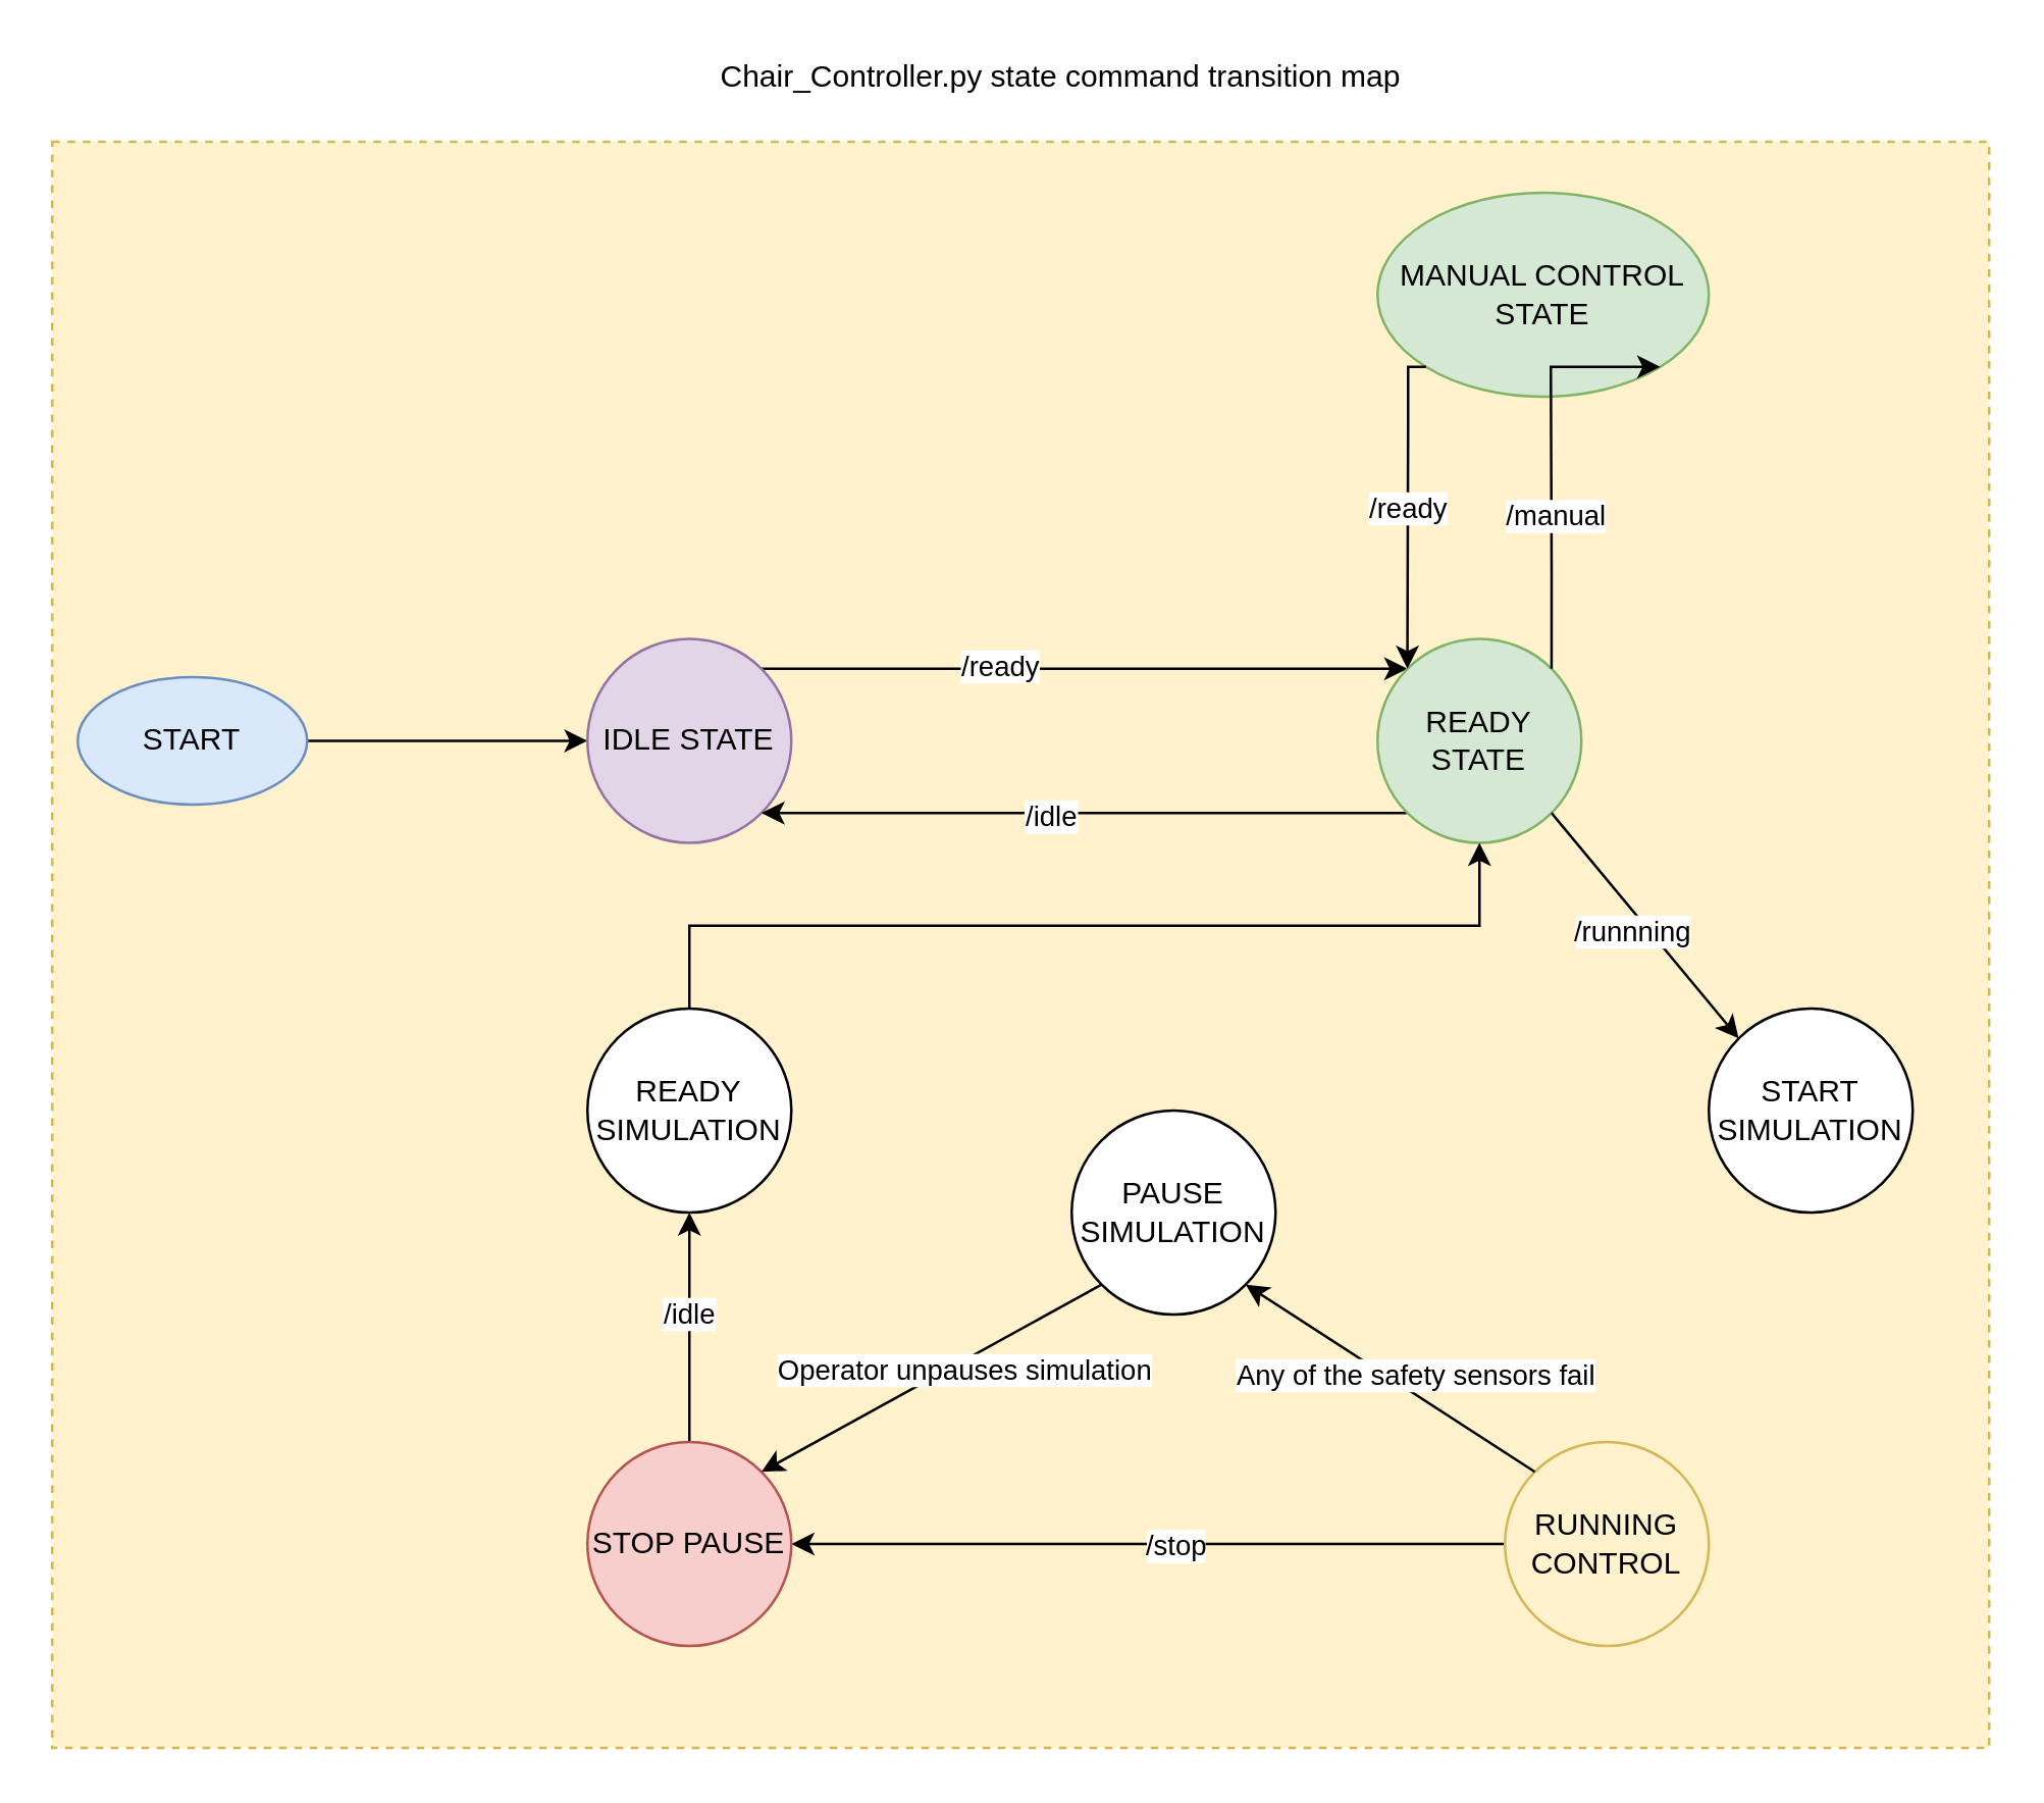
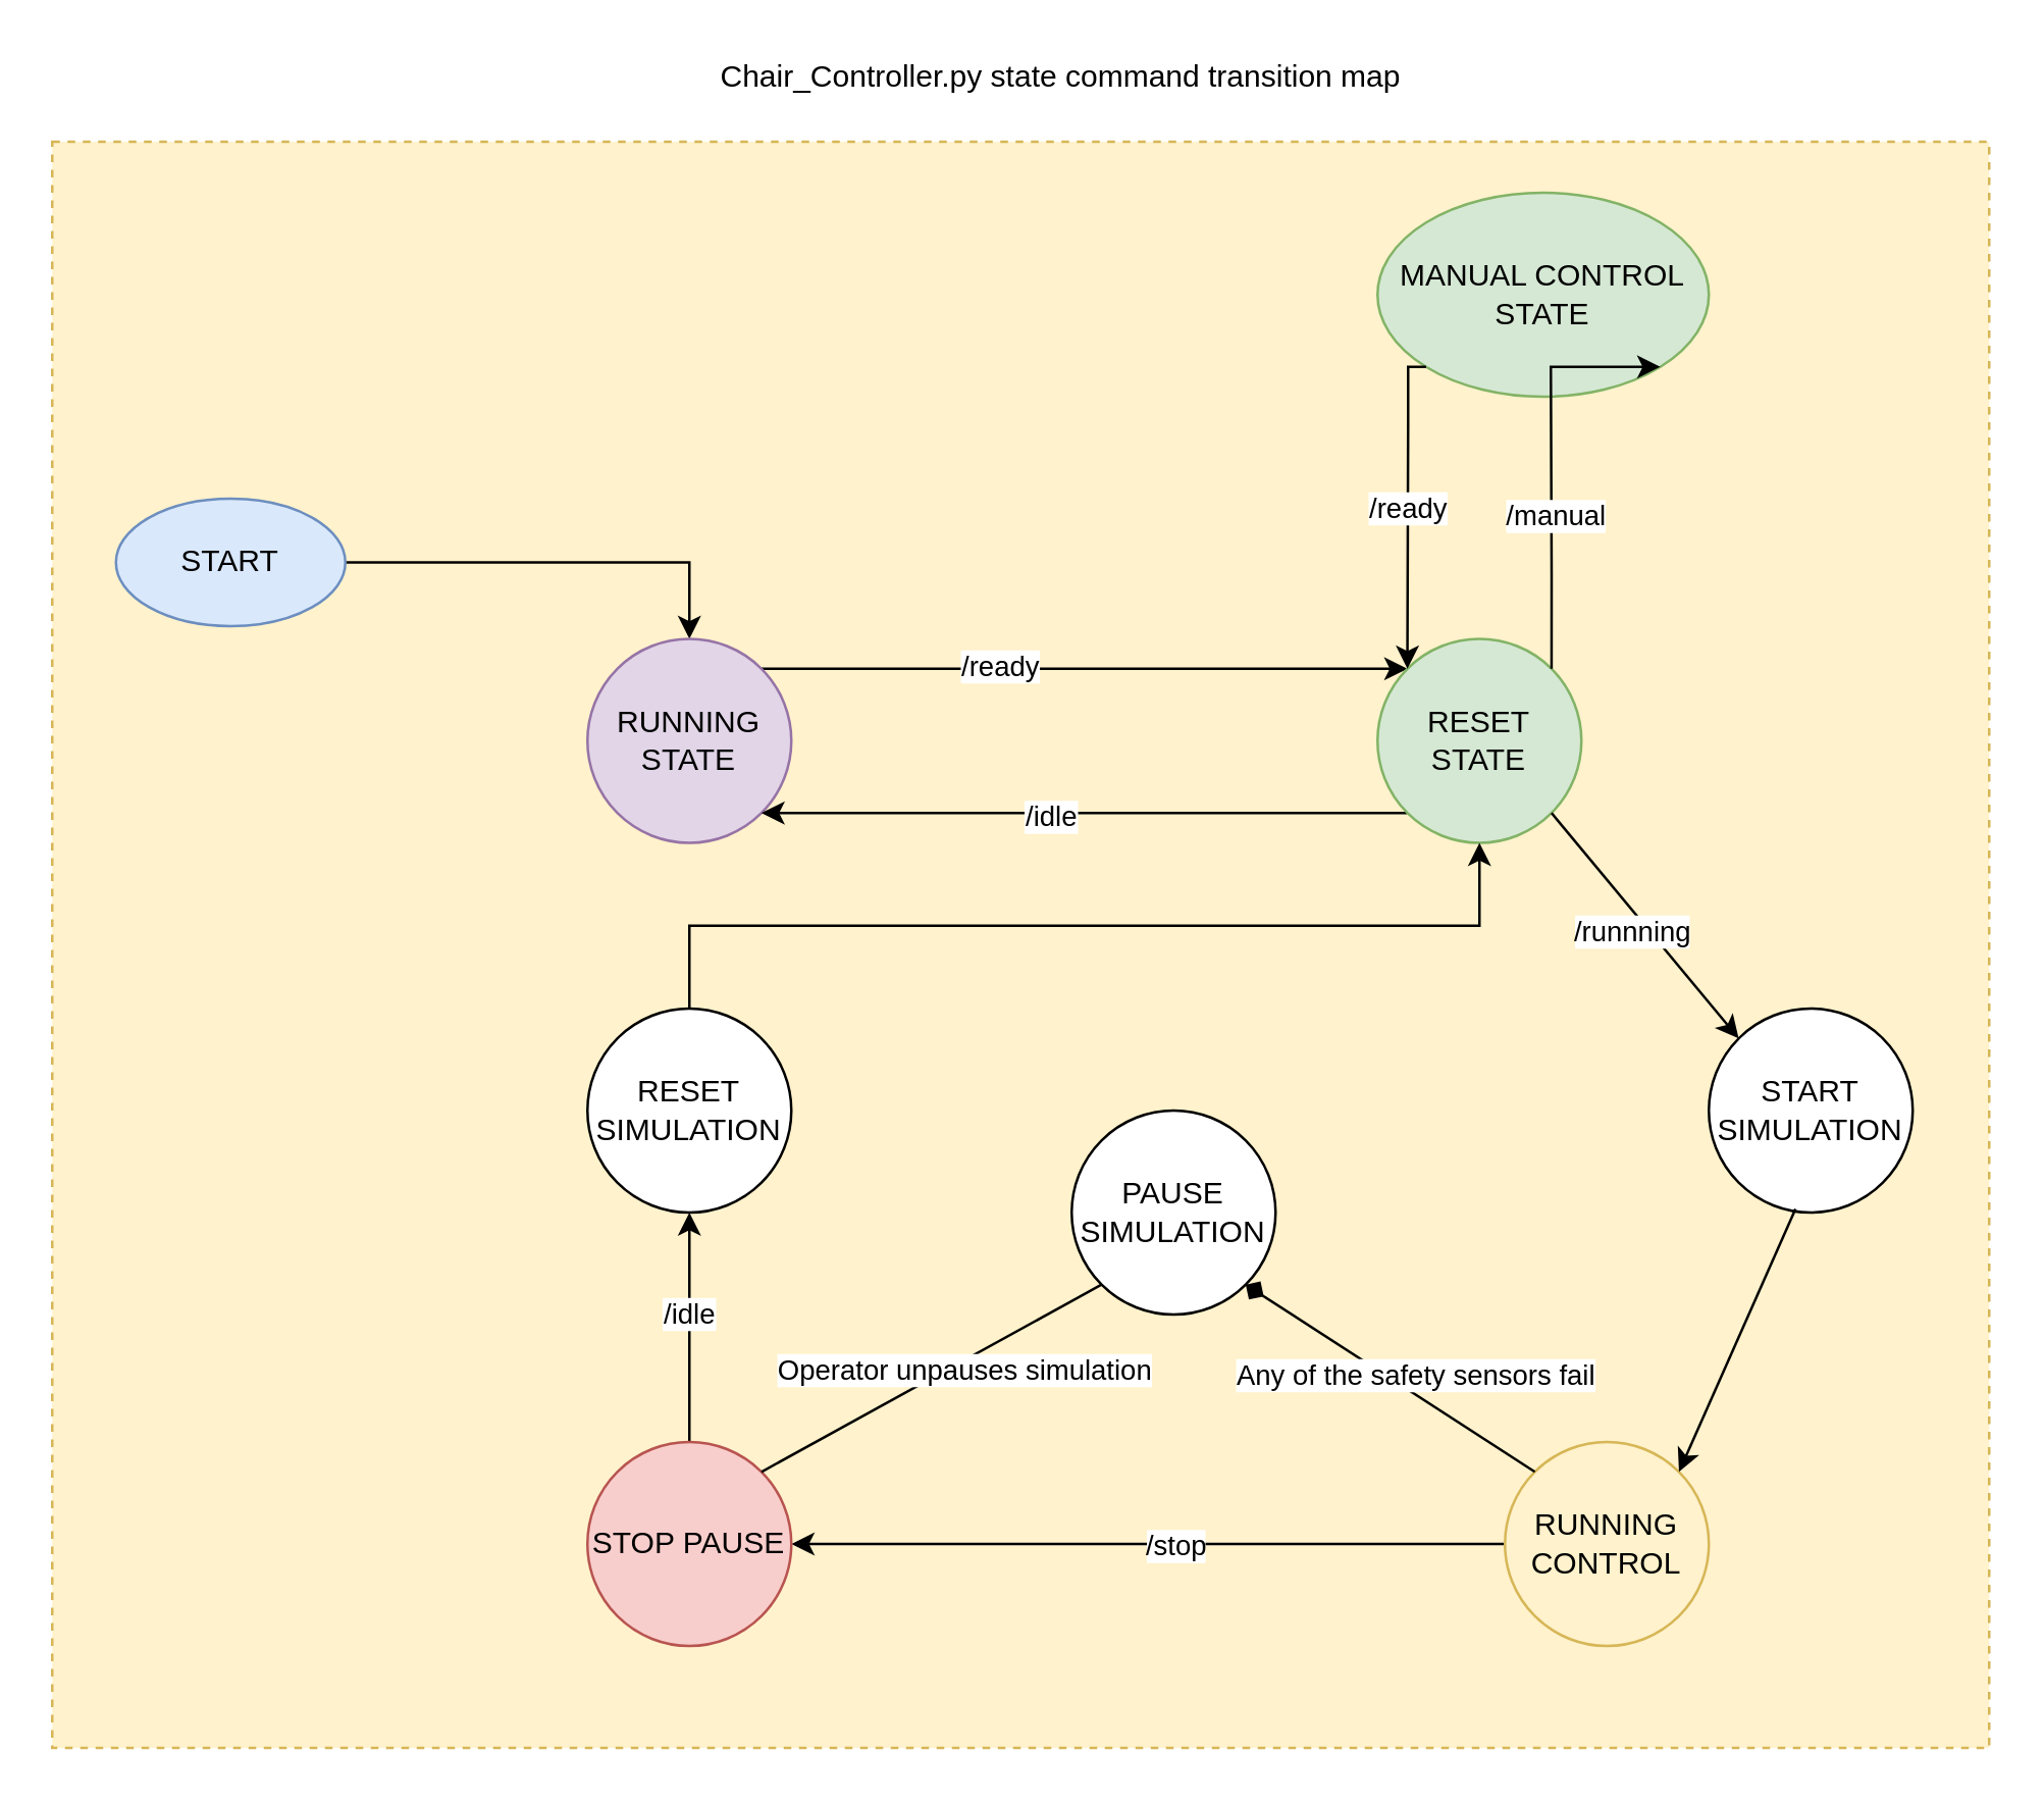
- <mxCell id="4" value="START" style="ellipse;whiteSpace=wrap;html=1;fillColor=#dae8fc;strokeColor=#6c8ebf;" parent="1" vertex="1"><mxGeometry x="30" y="265" width="90" height="50" as="geometry" /></mxCell>
+ <mxCell id="4" value="START" style="ellipse;whiteSpace=wrap;html=1;fillColor=#dae8fc;strokeColor=#6c8ebf;" parent="1" vertex="1"><mxGeometry x="45" y="195" width="90" height="50" as="geometry" /></mxCell>
- <mxCell id="7" value="IDLE STATE" style="ellipse;whiteSpace=wrap;html=1;aspect=fixed;fillColor=#e1d5e7;strokeColor=#9673a6;" parent="1" vertex="1"><mxGeometry x="230" y="250" width="80" height="80" as="geometry" /></mxCell>
+ <mxCell id="7" value="RUNNING STATE" style="ellipse;whiteSpace=wrap;html=1;aspect=fixed;fillColor=#e1d5e7;strokeColor=#9673a6;" parent="1" vertex="1"><mxGeometry x="230" y="250" width="80" height="80" as="geometry" /></mxCell>
- <mxCell id="10" value="READY STATE" style="ellipse;whiteSpace=wrap;html=1;aspect=fixed;fillColor=#d5e8d4;strokeColor=#82b366;" parent="1" vertex="1"><mxGeometry x="540" y="250" width="80" height="80" as="geometry" /></mxCell>
+ <mxCell id="10" value="RESET STATE" style="ellipse;whiteSpace=wrap;html=1;aspect=fixed;fillColor=#d5e8d4;strokeColor=#82b366;" parent="1" vertex="1"><mxGeometry x="540" y="250" width="80" height="80" as="geometry" /></mxCell>
- <mxCell id="22" value="READY SIMULATION" style="ellipse;whiteSpace=wrap;html=1;aspect=fixed;" parent="1" vertex="1"><mxGeometry x="230" y="395" width="80" height="80" as="geometry" /></mxCell>
+ <mxCell id="22" value="RESET SIMULATION" style="ellipse;whiteSpace=wrap;html=1;aspect=fixed;" parent="1" vertex="1"><mxGeometry x="230" y="395" width="80" height="80" as="geometry" /></mxCell>
- <mxCell id="17" value="Any of the safety sensors fail" style="endArrow=classic;html=1;exitX=0;exitY=0;exitDx=0;exitDy=0;entryX=1;entryY=1;entryDx=0;entryDy=0;" parent="1" source="13" target="16" edge="1"><mxGeometry x="-0.117" y="-6" width="50" height="50" relative="1" as="geometry"><mxPoint x="360" y="455" as="sourcePoint" /><mxPoint x="410" y="405" as="targetPoint" /><mxPoint as="offset" /></mxGeometry></mxCell>
+ <mxCell id="17" value="Any of the safety sensors fail" style="endArrow=diamond;html=1;exitX=0;exitY=0;exitDx=0;exitDy=0;entryX=1;entryY=1;entryDx=0;entryDy=0;" parent="1" source="13" target="16" edge="1"><mxGeometry x="-0.117" y="-6" width="50" height="50" relative="1" as="geometry"><mxPoint x="360" y="455" as="sourcePoint" /><mxPoint x="410" y="405" as="targetPoint" /><mxPoint as="offset" /></mxGeometry></mxCell>
+ <mxCell id="20" value="" style="endArrow=classic;html=1;exitX=0.425;exitY=0.983;exitDx=0;exitDy=0;entryX=1;entryY=0;entryDx=0;entryDy=0;exitPerimeter=0;" parent="1" source="18" target="13" edge="1"><mxGeometry width="50" height="50" relative="1" as="geometry"><mxPoint x="618.284" y="328.284" as="sourcePoint" /><mxPoint x="708" y="421" as="targetPoint" /></mxGeometry></mxCell>
- <mxCell id="28" value="" style="endArrow=classic;html=1;exitX=0;exitY=1;exitDx=0;exitDy=0;entryX=1;entryY=0;entryDx=0;entryDy=0;" parent="1" source="16" target="15" edge="1"><mxGeometry width="50" height="50" relative="1" as="geometry"><mxPoint x="350" y="535" as="sourcePoint" /><mxPoint x="400" y="485" as="targetPoint" /></mxGeometry></mxCell>
+ <mxCell id="28" value="" style="endArrow=none;html=1;exitX=0;exitY=1;exitDx=0;exitDy=0;entryX=1;entryY=0;entryDx=0;entryDy=0;" parent="1" source="16" target="15" edge="1"><mxGeometry width="50" height="50" relative="1" as="geometry"><mxPoint x="350" y="535" as="sourcePoint" /><mxPoint x="400" y="485" as="targetPoint" /></mxGeometry></mxCell>
